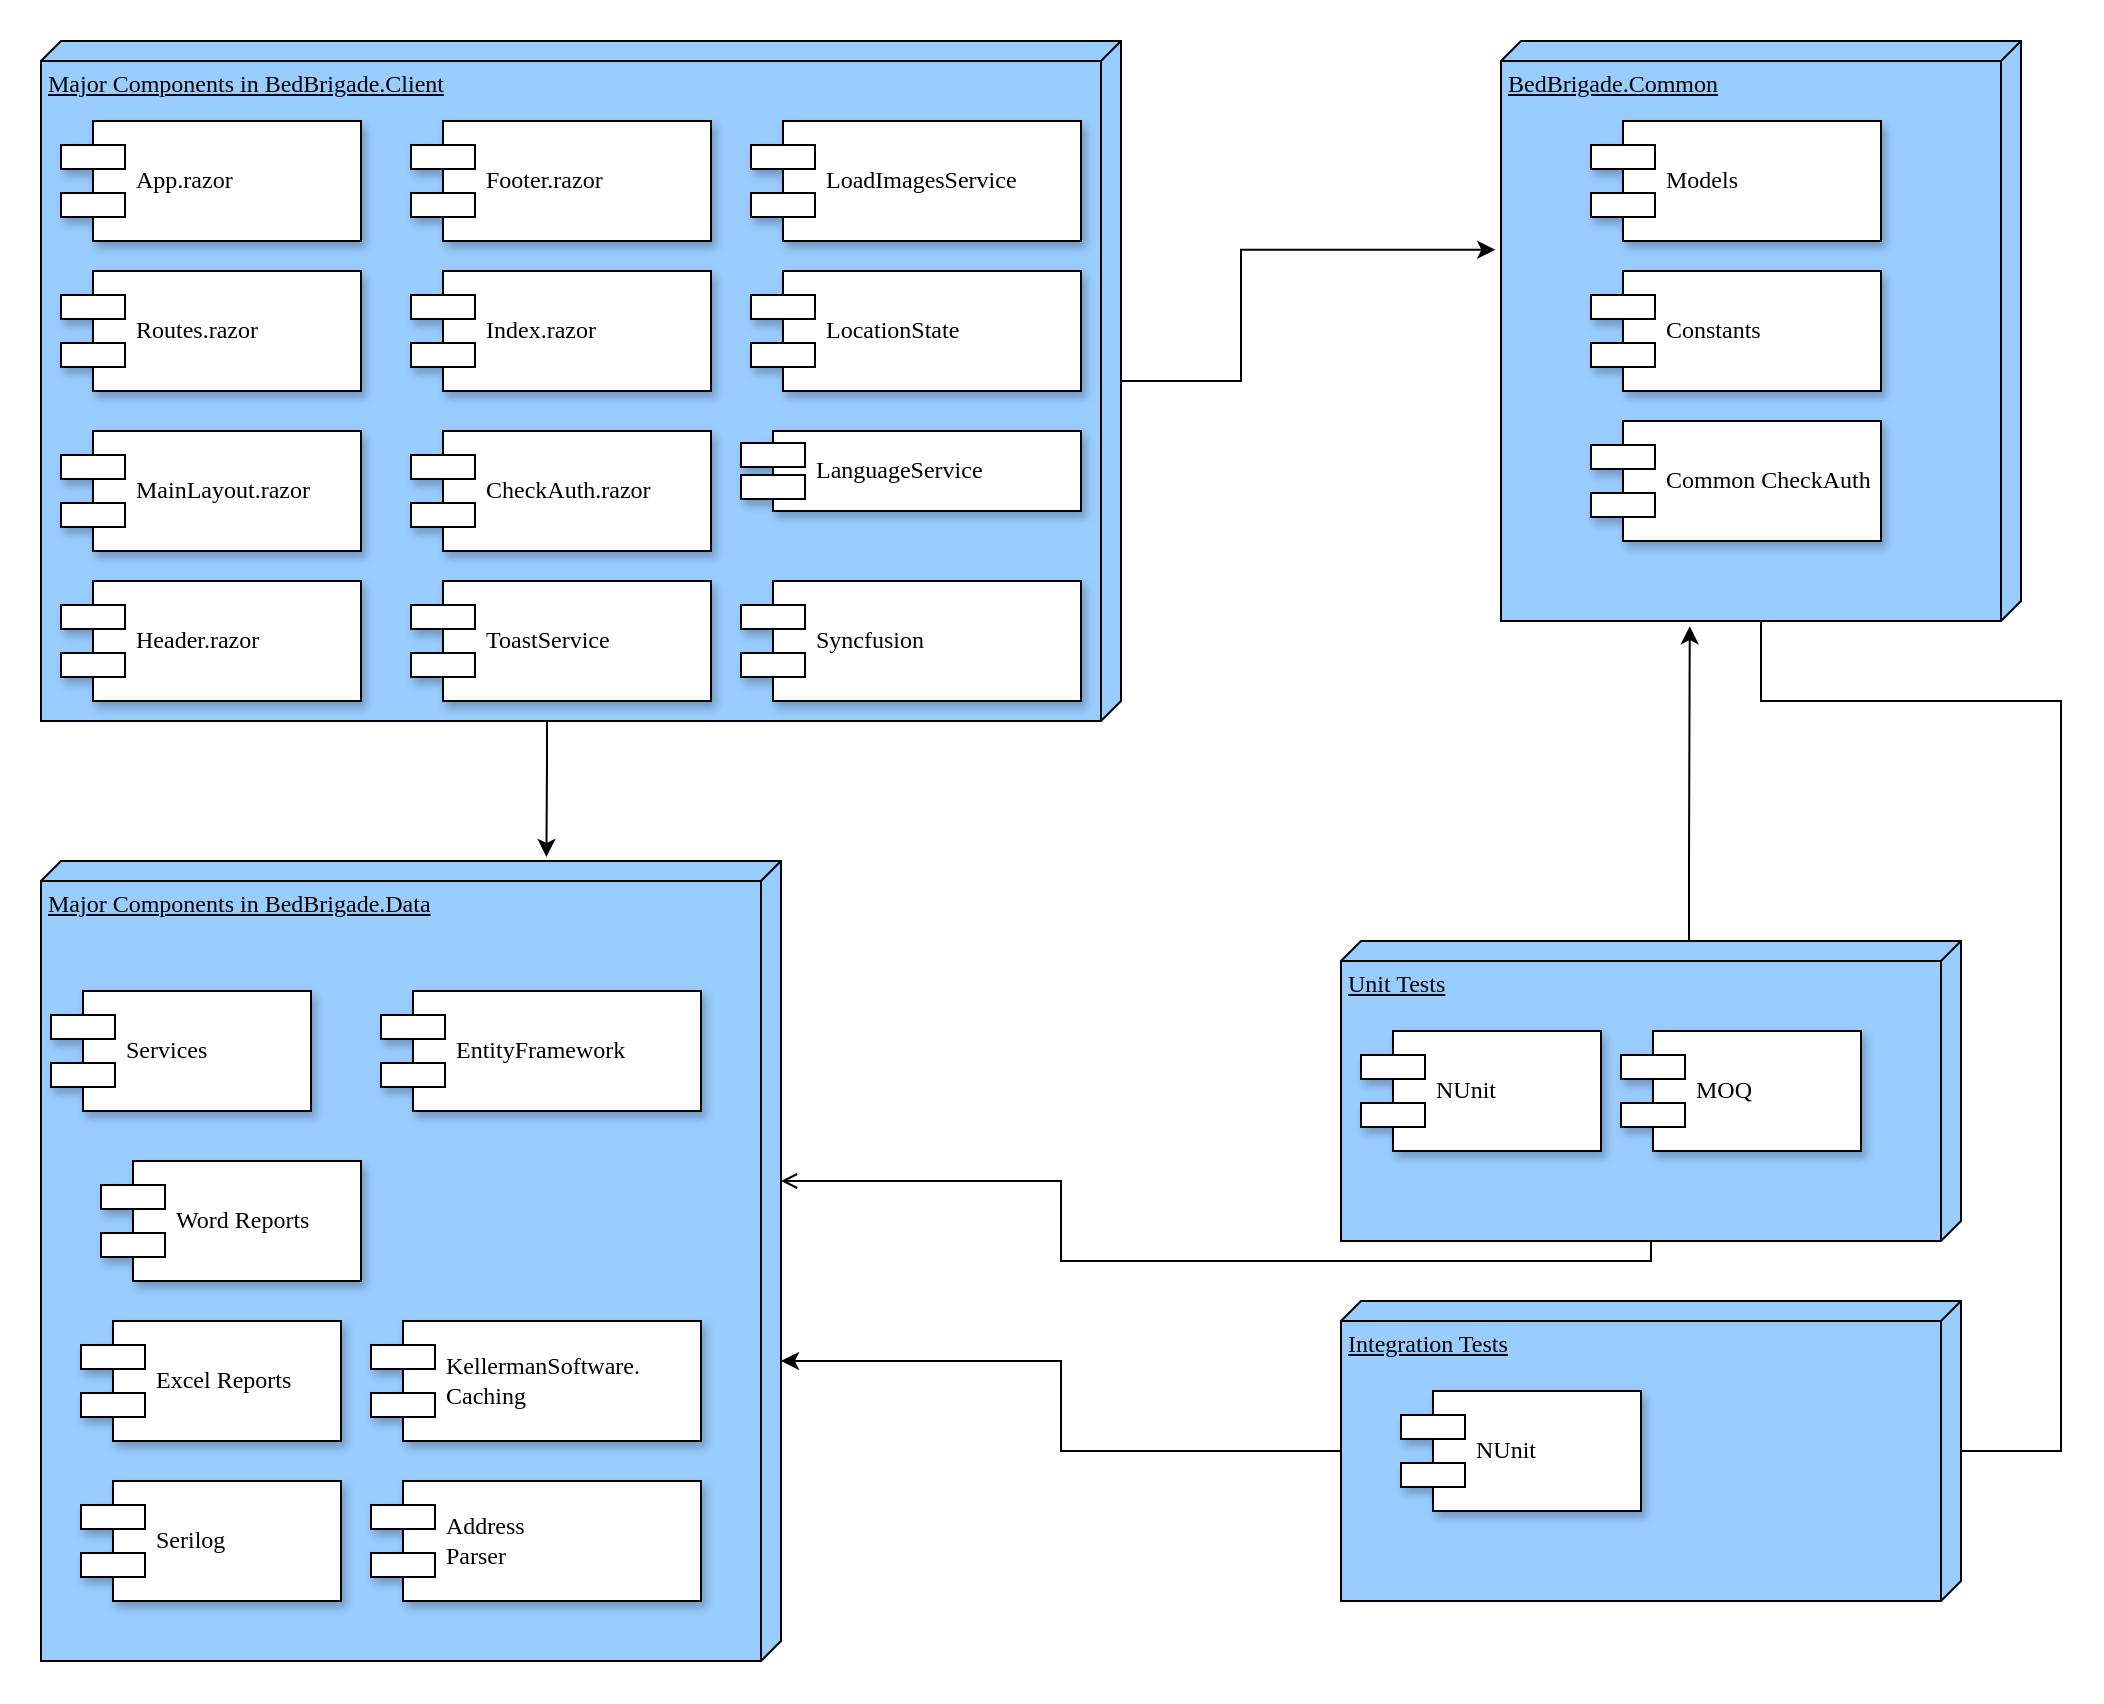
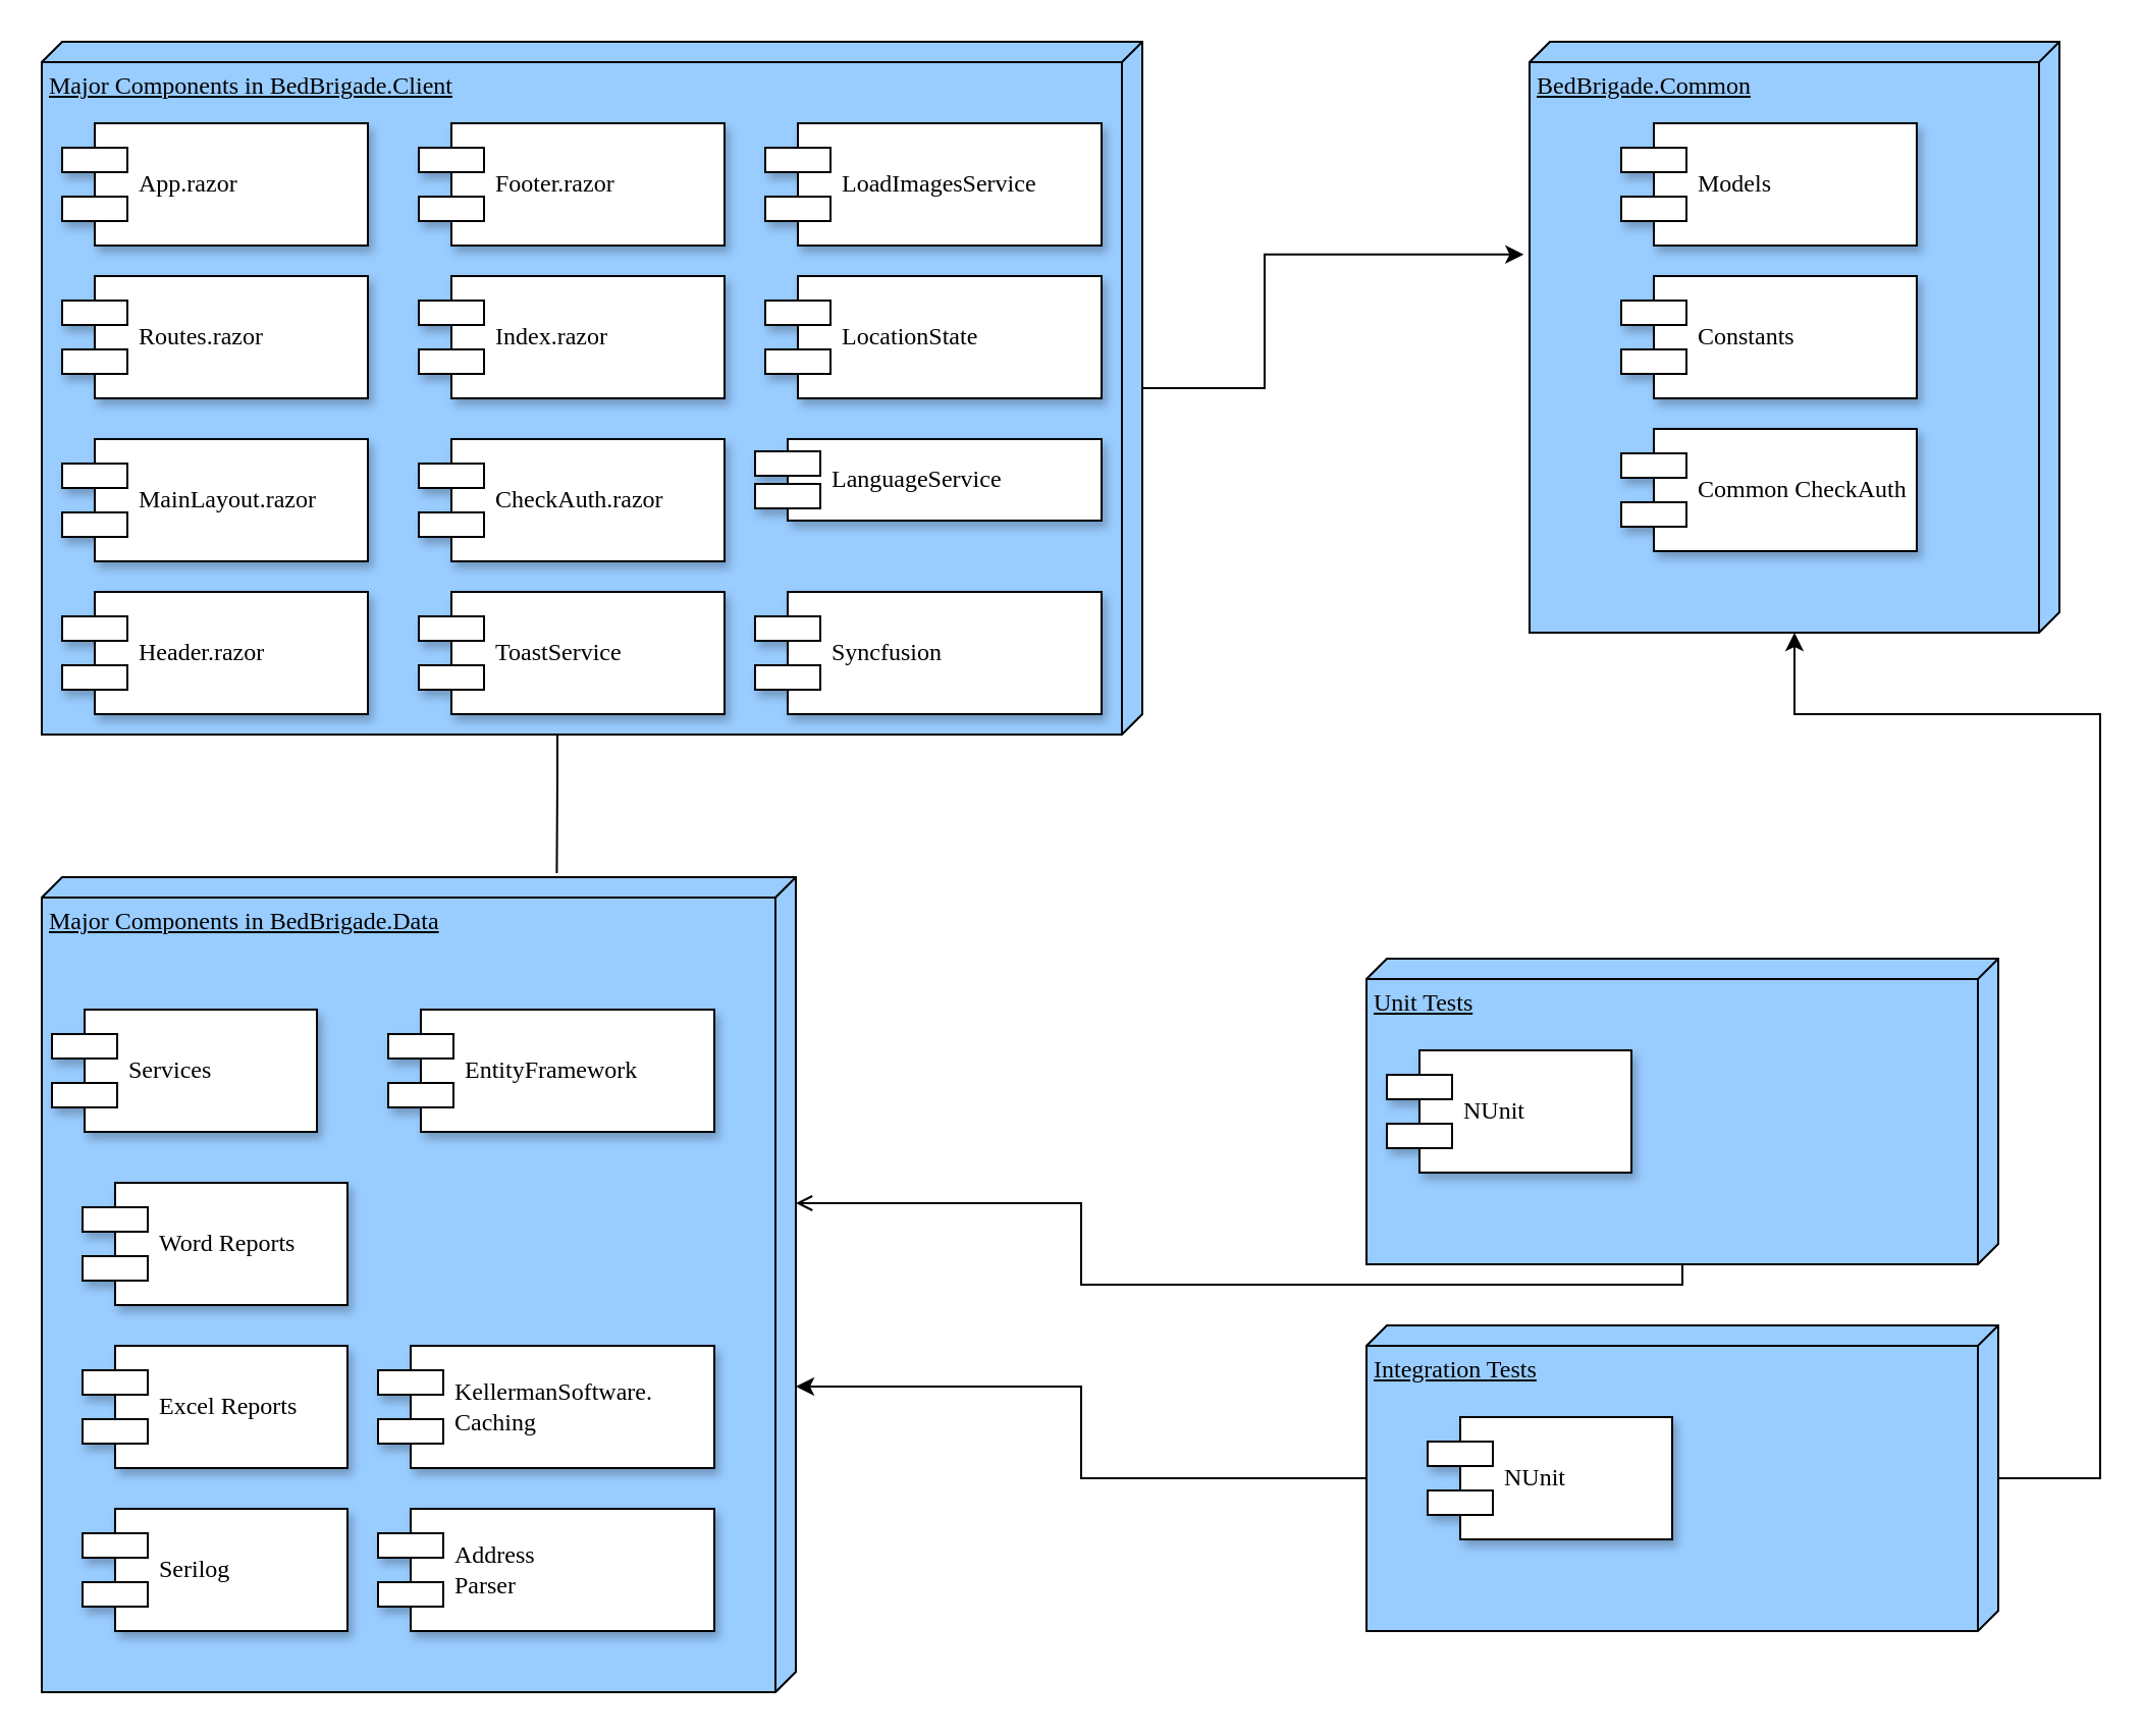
- <mxCell id="37" style="edgeStyle=orthogonalEdgeStyle;rounded=0;orthogonalLoop=1;jettySize=auto;html=1;endArrow=none;" edge="1" parent="1" source="31" target="4"><mxGeometry relative="1" as="geometry"><mxPoint x="950" y="340" as="targetPoint" /><Array as="points"><mxPoint x="1030" y="725" /><mxPoint x="1030" y="350" /><mxPoint x="880" y="350" /></Array></mxGeometry></mxCell>
+ <mxCell id="37" style="edgeStyle=orthogonalEdgeStyle;rounded=0;orthogonalLoop=1;jettySize=auto;html=1;" edge="1" parent="1" source="31" target="4"><mxGeometry relative="1" as="geometry"><mxPoint x="950" y="340" as="targetPoint" /><Array as="points"><mxPoint x="1030" y="725" /><mxPoint x="1030" y="350" /><mxPoint x="880" y="350" /></Array></mxGeometry></mxCell>
- <mxCell id="36" style="edgeStyle=orthogonalEdgeStyle;rounded=0;orthogonalLoop=1;jettySize=auto;html=1;entryX=1.009;entryY=0.637;entryDx=0;entryDy=0;entryPerimeter=0;" edge="1" parent="1" source="13" target="4"><mxGeometry relative="1" as="geometry"><Array as="points"><mxPoint x="844" y="430" /><mxPoint x="844" y="430" /></Array></mxGeometry></mxCell>
- <mxCell id="33" style="edgeStyle=orthogonalEdgeStyle;rounded=0;orthogonalLoop=1;jettySize=auto;html=1;entryX=-0.005;entryY=0.317;entryDx=0;entryDy=0;entryPerimeter=0;" edge="1" parent="1" source="2" target="3"><mxGeometry relative="1" as="geometry"><Array as="points"><mxPoint x="273" y="380" /><mxPoint x="273" y="380" /></Array></mxGeometry></mxCell>
+ <mxCell id="33" style="edgeStyle=orthogonalEdgeStyle;rounded=0;orthogonalLoop=1;jettySize=auto;html=1;entryX=-0.005;entryY=0.317;entryDx=0;entryDy=0;entryPerimeter=0;endArrow=none;" edge="1" parent="1" source="2" target="3"><mxGeometry relative="1" as="geometry"><Array as="points"><mxPoint x="273" y="380" /><mxPoint x="273" y="380" /></Array></mxGeometry></mxCell>
- <mxCell id="15" value="MOQ" style="shape=component;align=left;spacingLeft=36;rounded=0;shadow=1;comic=0;labelBackgroundColor=none;strokeWidth=1;fontFamily=Verdana;fontSize=12;html=1;" parent="1" vertex="1"><mxGeometry x="810" y="515" width="120" height="60" as="geometry" /></mxCell>
- <mxCell id="6" value="Word Reports" style="shape=component;align=left;spacingLeft=36;rounded=0;shadow=1;comic=0;labelBackgroundColor=none;strokeWidth=1;fontFamily=Verdana;fontSize=12;html=1;" parent="1" vertex="1"><mxGeometry x="50" y="580" width="130" height="60" as="geometry" /></mxCell>
+ <mxCell id="6" value="Word Reports" style="shape=component;align=left;spacingLeft=36;rounded=0;shadow=1;comic=0;labelBackgroundColor=none;strokeWidth=1;fontFamily=Verdana;fontSize=12;html=1;" parent="1" vertex="1"><mxGeometry x="40" y="580" width="130" height="60" as="geometry" /></mxCell>
